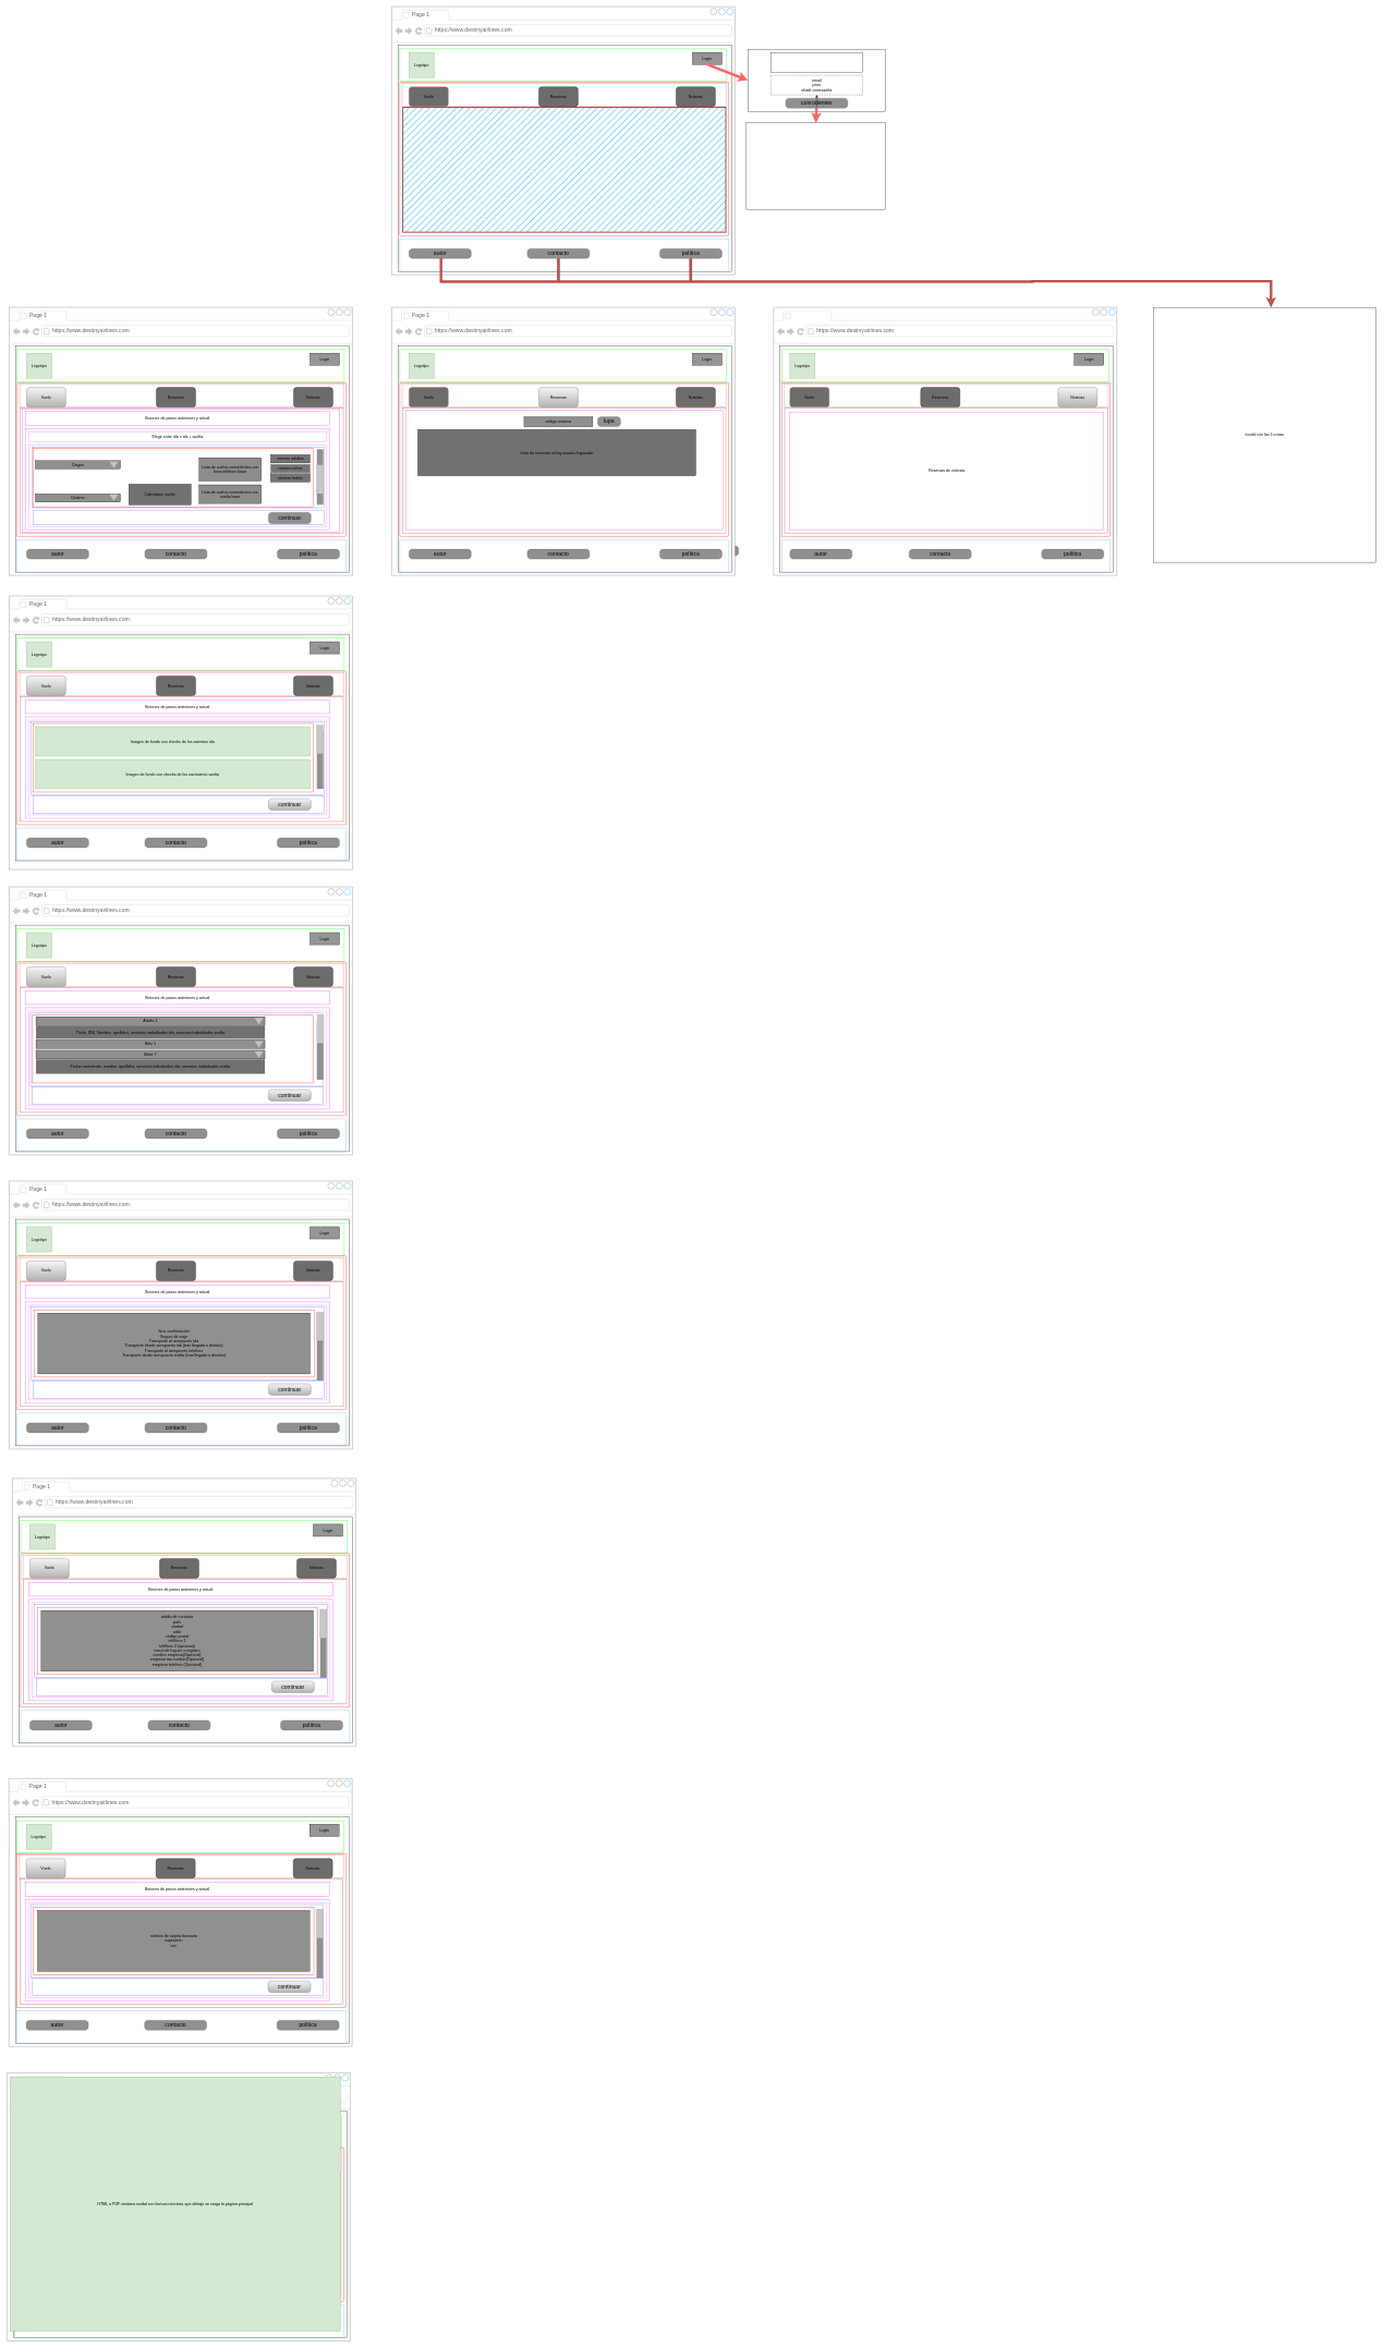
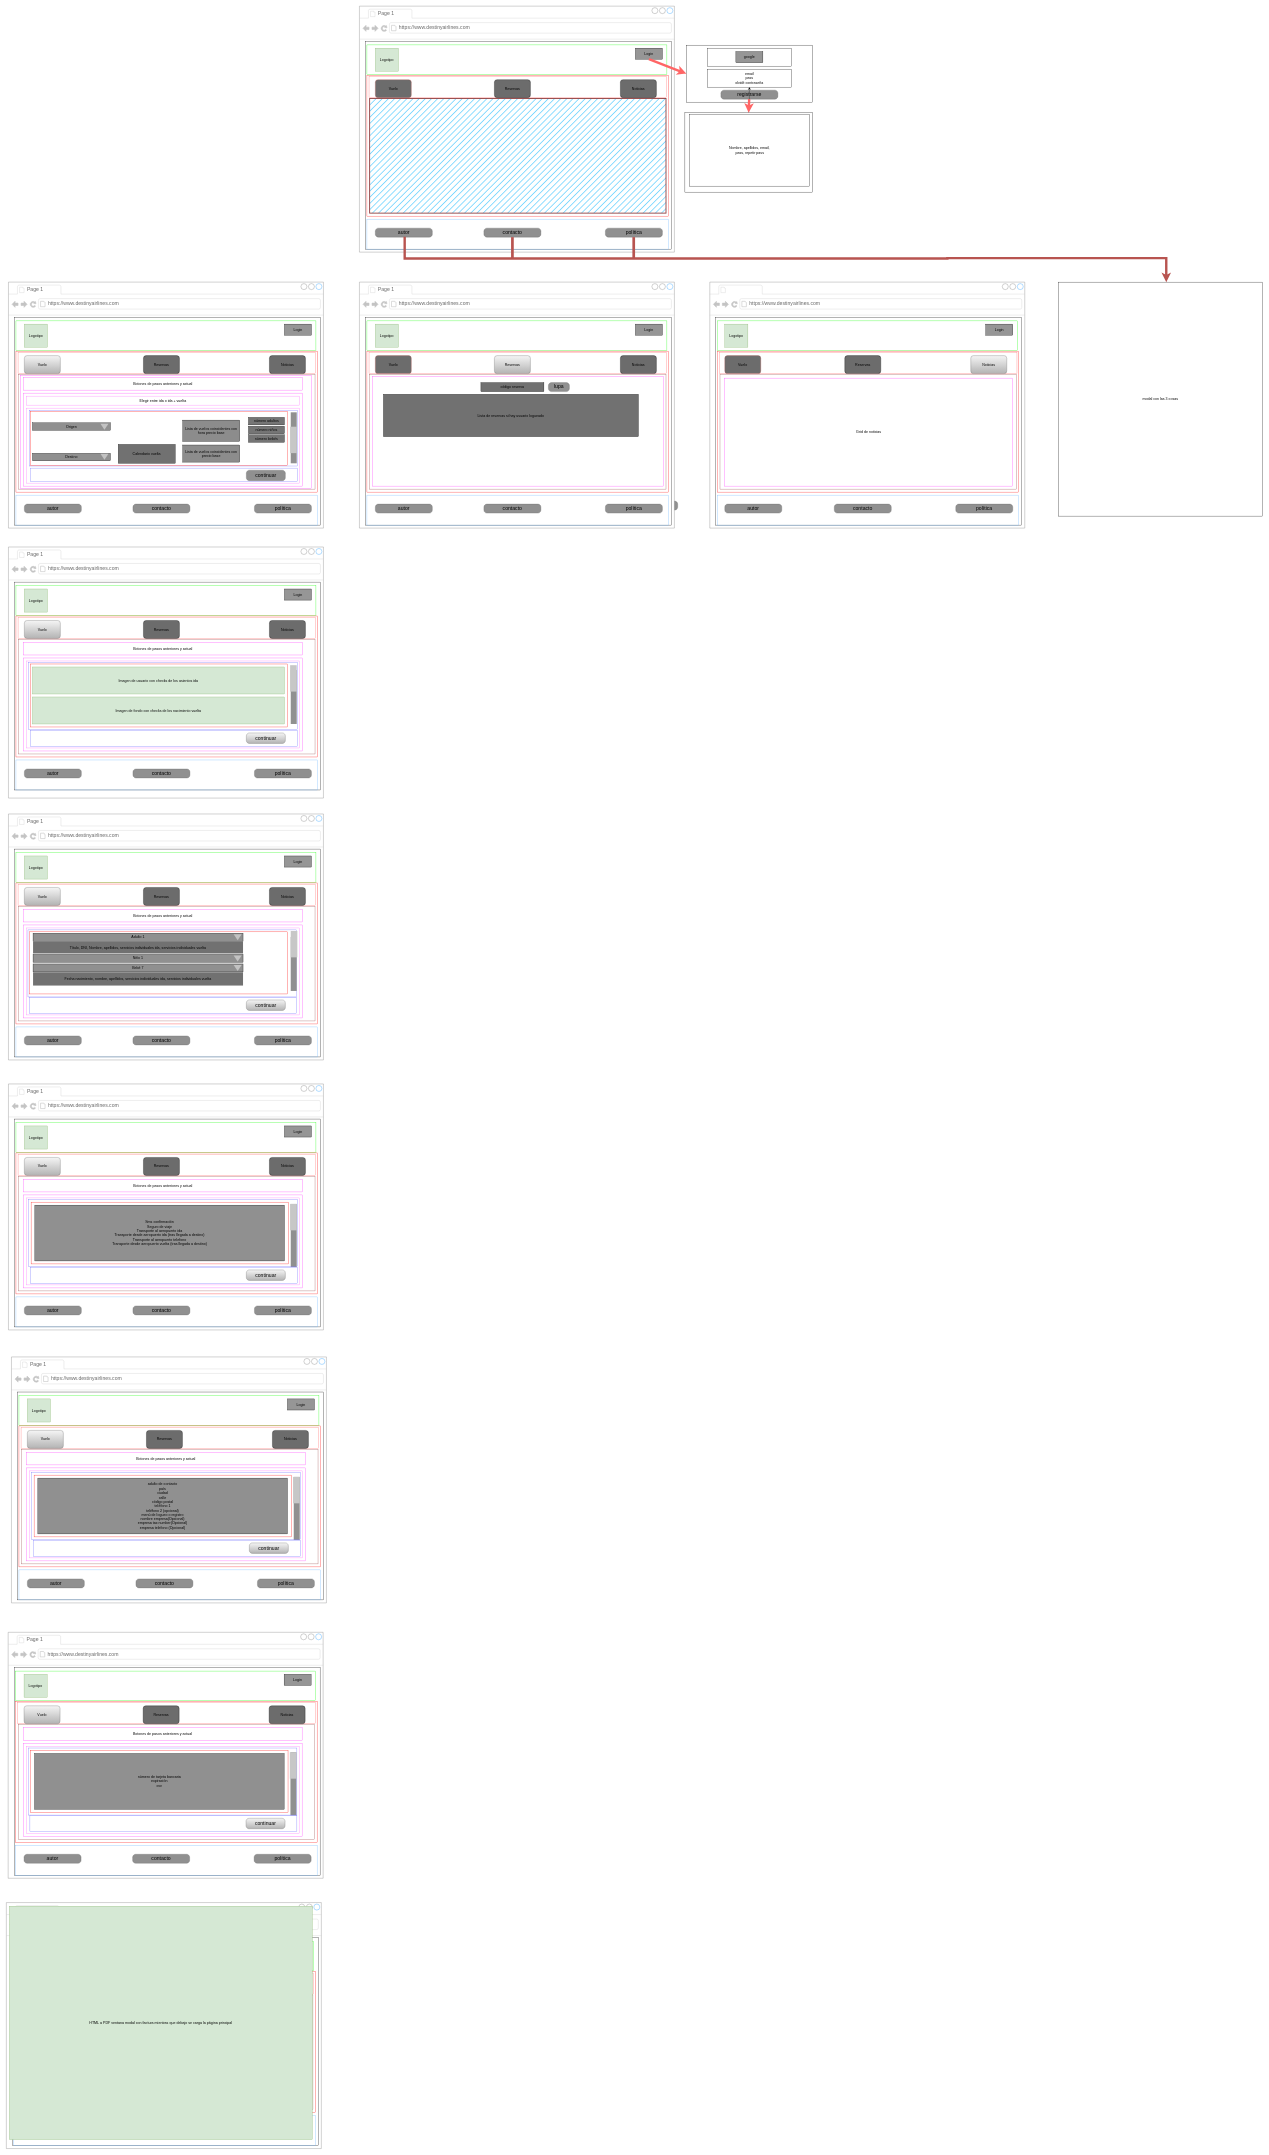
+ <mxCell id="284" value="google" style="rounded=0;whiteSpace=wrap;html=1;fillColor=#969696;" vertex="1" parent="1"><mxGeometry x="2452" y="171.5" width="90" height="37" as="geometry" /></mxCell>
- <mxCell id="282" value="email&lt;br style=&quot;border-color: var(--border-color);&quot;&gt;pass&lt;br style=&quot;border-color: var(--border-color);&quot;&gt;olvidé contraseña" style="rounded=0;whiteSpace=wrap;html=1;dashed=1;" vertex="1" parent="1"><mxGeometry x="2357" y="230" width="280" height="60" as="geometry" /></mxCell>
+ <mxCell id="282" value="email&lt;br style=&quot;border-color: var(--border-color);&quot;&gt;pass&lt;br style=&quot;border-color: var(--border-color);&quot;&gt;olvidé contraseña" style="rounded=0;whiteSpace=wrap;html=1;" vertex="1" parent="1"><mxGeometry x="2357" y="230" width="280" height="60" as="geometry" /></mxCell>
- <mxCell id="281" value="coincidentes" style="strokeWidth=1;shadow=0;dashed=0;align=center;html=1;shape=mxgraph.mockup.buttons.button;strokeColor=#666666;mainText=;buttonStyle=round;fontSize=17;fontStyle=0;fillColor=#909090;whiteSpace=wrap;rounded=0;labelBackgroundColor=none;" vertex="1" parent="1"><mxGeometry x="2402" y="300" width="190" height="30" as="geometry" /></mxCell>
+ <mxCell id="281" value="registrarse" style="strokeWidth=1;shadow=0;dashed=0;align=center;html=1;shape=mxgraph.mockup.buttons.button;strokeColor=#666666;mainText=;buttonStyle=round;fontSize=17;fontStyle=0;fillColor=#909090;whiteSpace=wrap;rounded=0;labelBackgroundColor=none;" vertex="1" parent="1"><mxGeometry x="2402" y="300" width="190" height="30" as="geometry" /></mxCell>
+ <mxCell id="288" value="Nombre, apellidos, email,&lt;br&gt;&amp;nbsp;pass, repetir pass" style="rounded=0;whiteSpace=wrap;html=1;" vertex="1" parent="1"><mxGeometry x="2297" y="380" width="400" height="240" as="geometry" /></mxCell>
- <mxCell id="98" value="código reserva" style="rounded=0;whiteSpace=wrap;html=1;fillColor=#909090;" vertex="1" parent="81"><mxGeometry x="405" y="335" width="210" height="30" as="geometry" /></mxCell>
+ <mxCell id="98" value="código reserva" style="rounded=0;whiteSpace=wrap;html=1;fillColor=#717171;" vertex="1" parent="81"><mxGeometry x="405" y="335" width="210" height="30" as="geometry" /></mxCell>
- <mxCell id="56" value="número niños" style="rounded=0;whiteSpace=wrap;html=1;fillColor=#757575;dashed=1;" vertex="1" parent="21"><mxGeometry x="800" y="480.5" width="120" height="25" as="geometry" /></mxCell>
+ <mxCell id="56" value="número niños" style="rounded=0;whiteSpace=wrap;html=1;fillColor=#757575;" vertex="1" parent="21"><mxGeometry x="800" y="480.5" width="120" height="25" as="geometry" /></mxCell>
- <mxCell id="53" value="Lista de vuelos coincidentes con hora telefono base" style="rounded=0;whiteSpace=wrap;html=1;fillColor=#8c8c8c;" vertex="1" parent="21"><mxGeometry x="581" y="460" width="190" height="71" as="geometry" /></mxCell>
+ <mxCell id="53" value="Lista de vuelos coincidentes con hora precio base" style="rounded=0;whiteSpace=wrap;html=1;fillColor=#8c8c8c;" vertex="1" parent="21"><mxGeometry x="581" y="460" width="190" height="71" as="geometry" /></mxCell>
- <mxCell id="80" value="Reservas de noticias" style="rounded=0;whiteSpace=wrap;html=1;strokeColor=#FF33FF;" vertex="1" parent="60"><mxGeometry x="50" y="320" width="960" height="360" as="geometry" /></mxCell>
+ <mxCell id="80" value="Grid de noticias" style="rounded=0;whiteSpace=wrap;html=1;strokeColor=#FF33FF;" vertex="1" parent="60"><mxGeometry x="50" y="320" width="960" height="360" as="geometry" /></mxCell>
- <mxCell id="54" value="Lista de vuelos coincidentes con vuelta base" style="rounded=0;whiteSpace=wrap;html=1;fillColor=#8c8c8c;" vertex="1" parent="21"><mxGeometry x="581" y="543" width="190" height="57" as="geometry" /></mxCell>
+ <mxCell id="54" value="Lista de vuelos coincidentes con precio base" style="rounded=0;whiteSpace=wrap;html=1;fillColor=#8c8c8c;" vertex="1" parent="21"><mxGeometry x="581" y="543" width="190" height="57" as="geometry" /></mxCell>
- <mxCell id="129" value="Imagen de fondo con checks de los asientos ida" style="rounded=0;whiteSpace=wrap;html=1;fillColor=#d5e8d4;gradientColor=none;strokeColor=#82b366;" vertex="1" parent="102"><mxGeometry x="80" y="400" width="840" height="90" as="geometry" /></mxCell>
+ <mxCell id="129" value="Imagen de usuario con checks de los asientos ida" style="rounded=0;whiteSpace=wrap;html=1;fillColor=#d5e8d4;gradientColor=none;strokeColor=#82b366;" vertex="1" parent="102"><mxGeometry x="80" y="400" width="840" height="90" as="geometry" /></mxCell>
